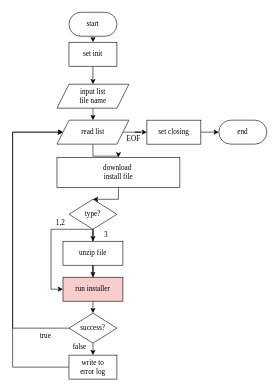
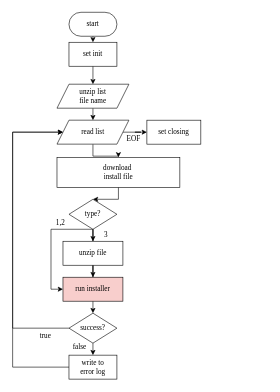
- <mxCell id="24" value="input list &lt;br&gt;file name" style="shape=parallelogram;perimeter=parallelogramPerimeter;whiteSpace=wrap;html=1;fixedSize=1;fontFamily=Lucida Console;" parent="1" vertex="1"><mxGeometry x="94" y="140" width="120" height="40" as="geometry" /></mxCell>
+ <mxCell id="24" value="unzip list &lt;br&gt;file name" style="shape=parallelogram;perimeter=parallelogramPerimeter;whiteSpace=wrap;html=1;fixedSize=1;fontFamily=Lucida Console;" parent="1" vertex="1"><mxGeometry x="94" y="140" width="120" height="40" as="geometry" /></mxCell>
- <mxCell id="25" style="edgeStyle=orthogonalEdgeStyle;rounded=0;orthogonalLoop=1;jettySize=auto;html=1;exitX=1;exitY=0.5;exitDx=0;exitDy=0;entryX=0;entryY=0.5;entryDx=0;entryDy=0;fontFamily=Lucida Console;" parent="1" source="26" target="27" edge="1"><mxGeometry relative="1" as="geometry" /></mxCell>
- <mxCell id="27" value="end" style="rounded=1;whiteSpace=wrap;html=1;arcSize=50;fontFamily=Lucida Console;" parent="1" vertex="1"><mxGeometry x="364" y="200" width="80" height="40" as="geometry" /></mxCell>
